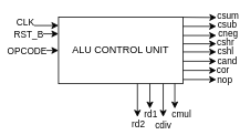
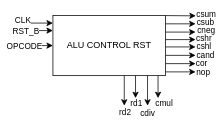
- <mxCell id="2" value="ALU CONTROL UNIT" style="rounded=0;whiteSpace=wrap;html=1;" vertex="1" parent="1"><mxGeometry x="70" y="20" width="150" height="80" as="geometry" /></mxCell>
+ <mxCell id="2" value="ALU CONTROL RST" style="rounded=0;whiteSpace=wrap;html=1;" vertex="1" parent="1"><mxGeometry x="70" y="20" width="150" height="80" as="geometry" /></mxCell>
